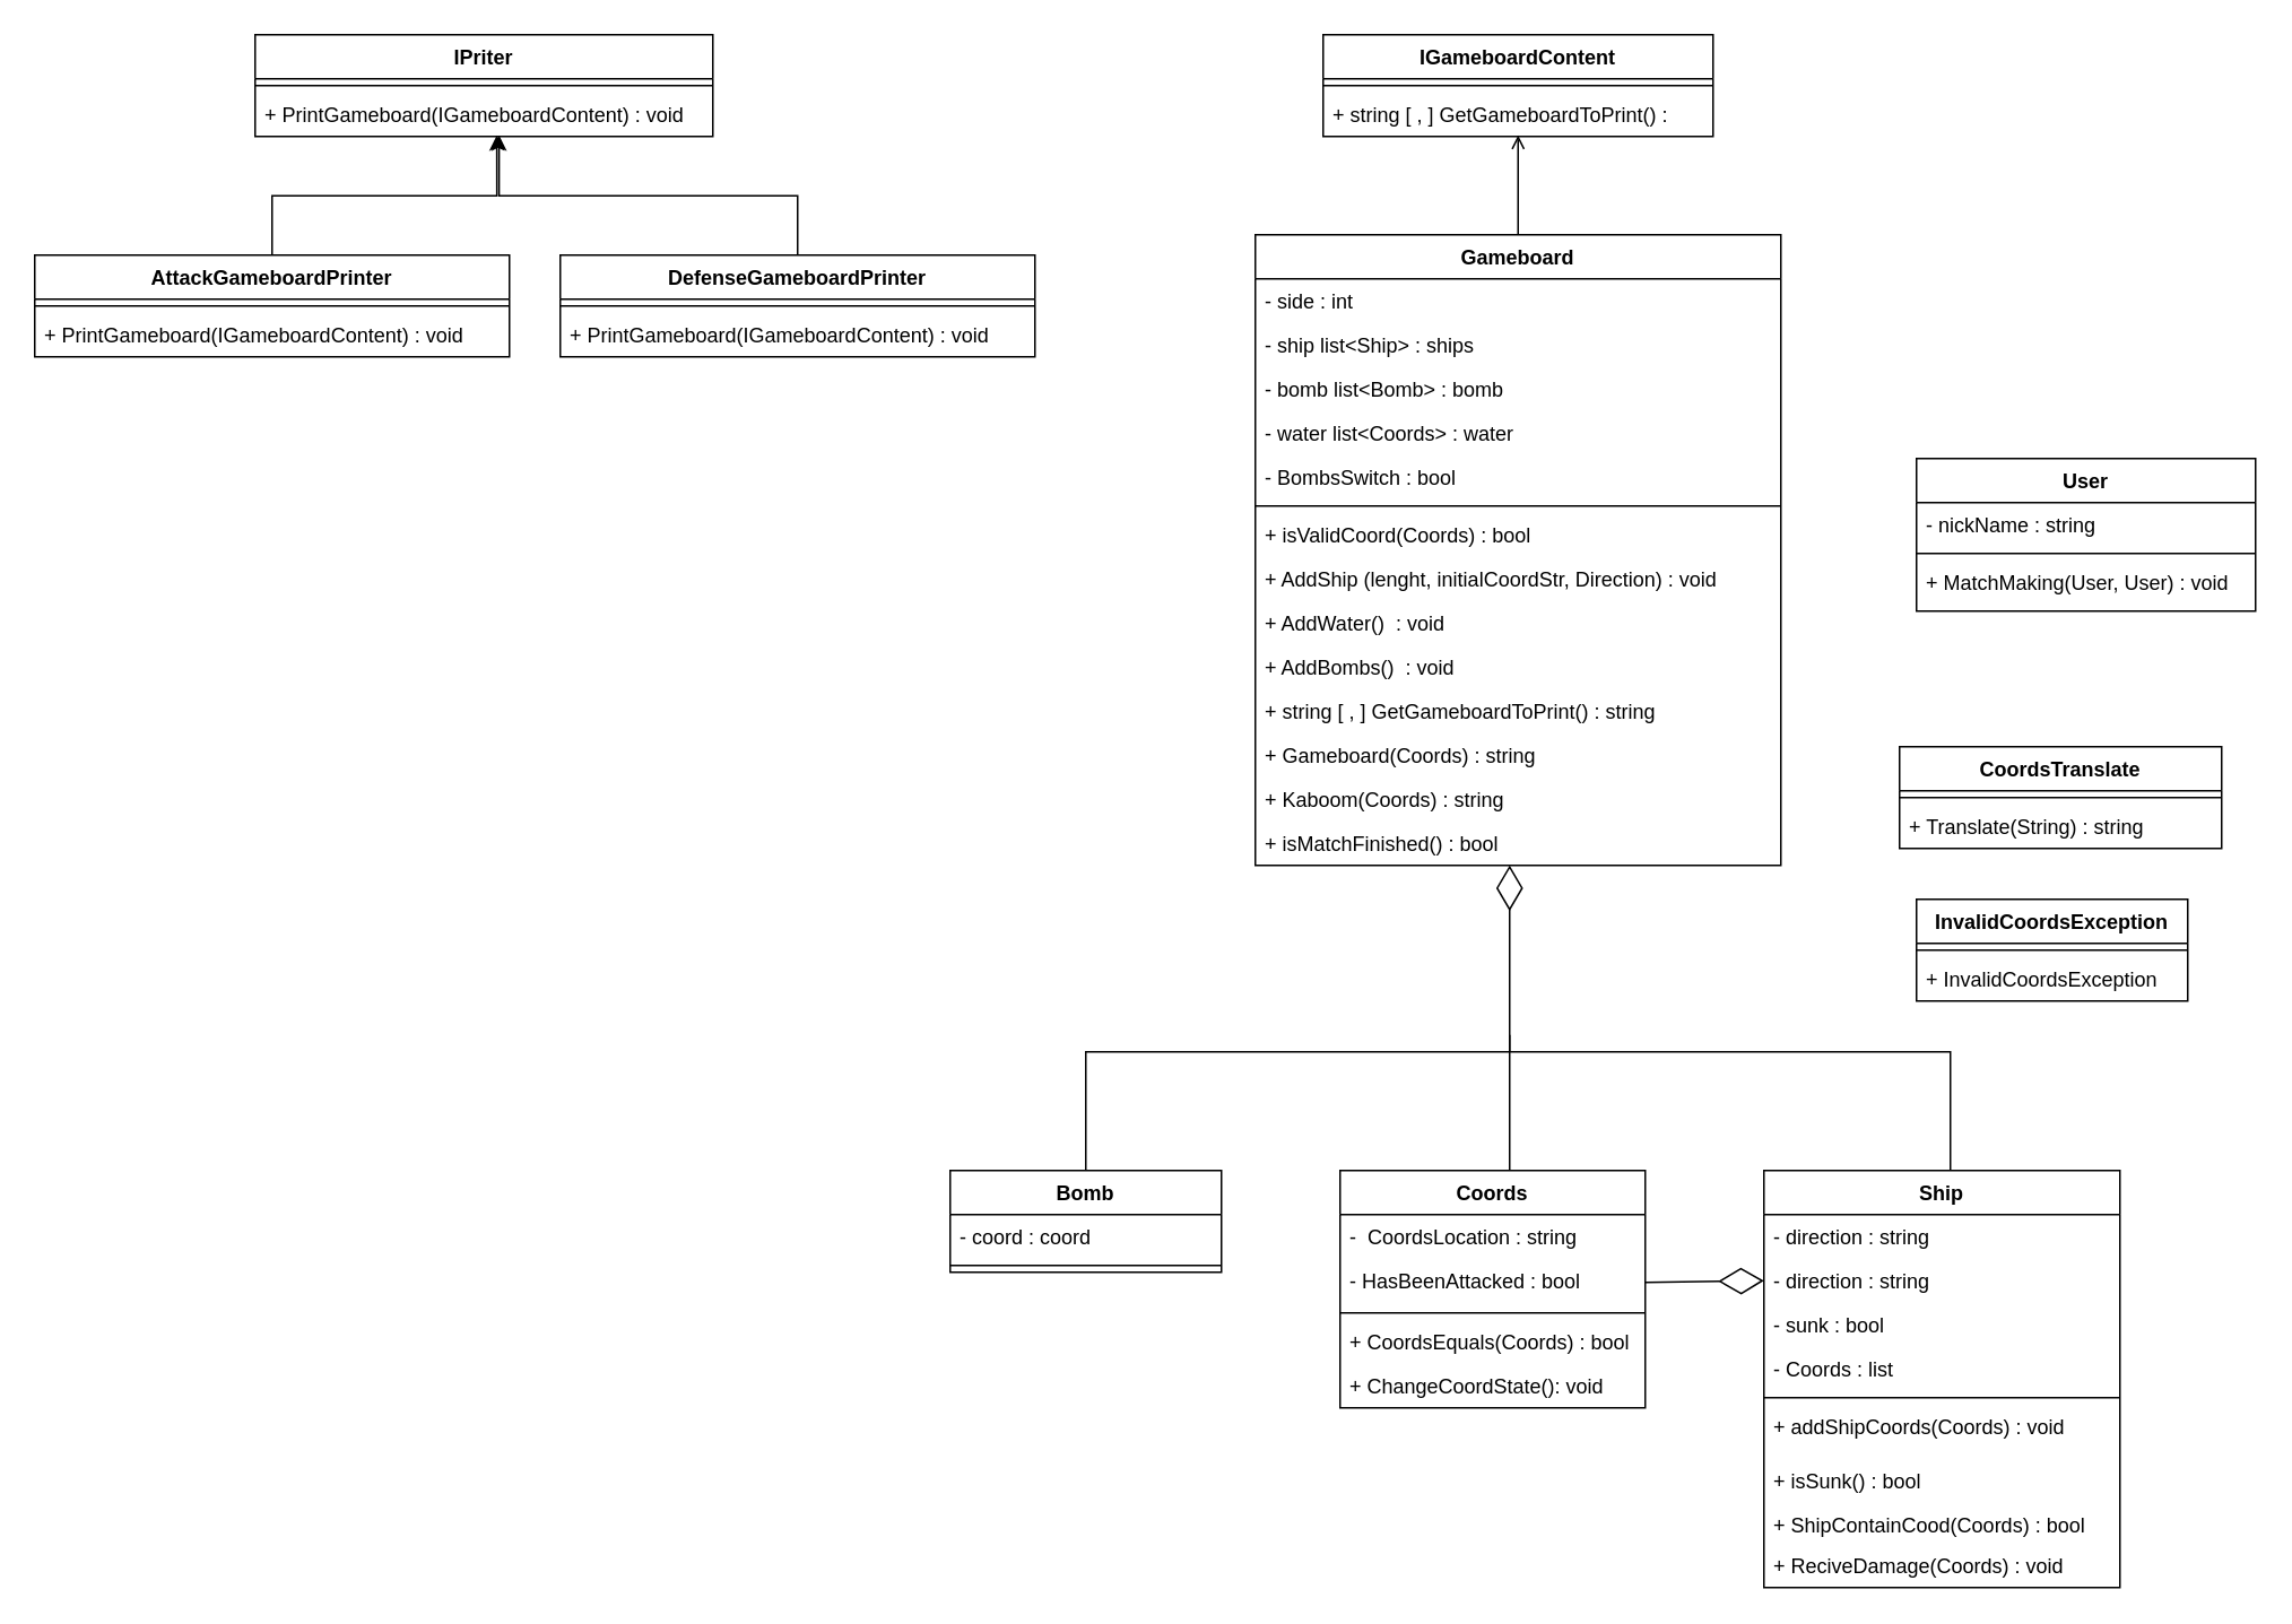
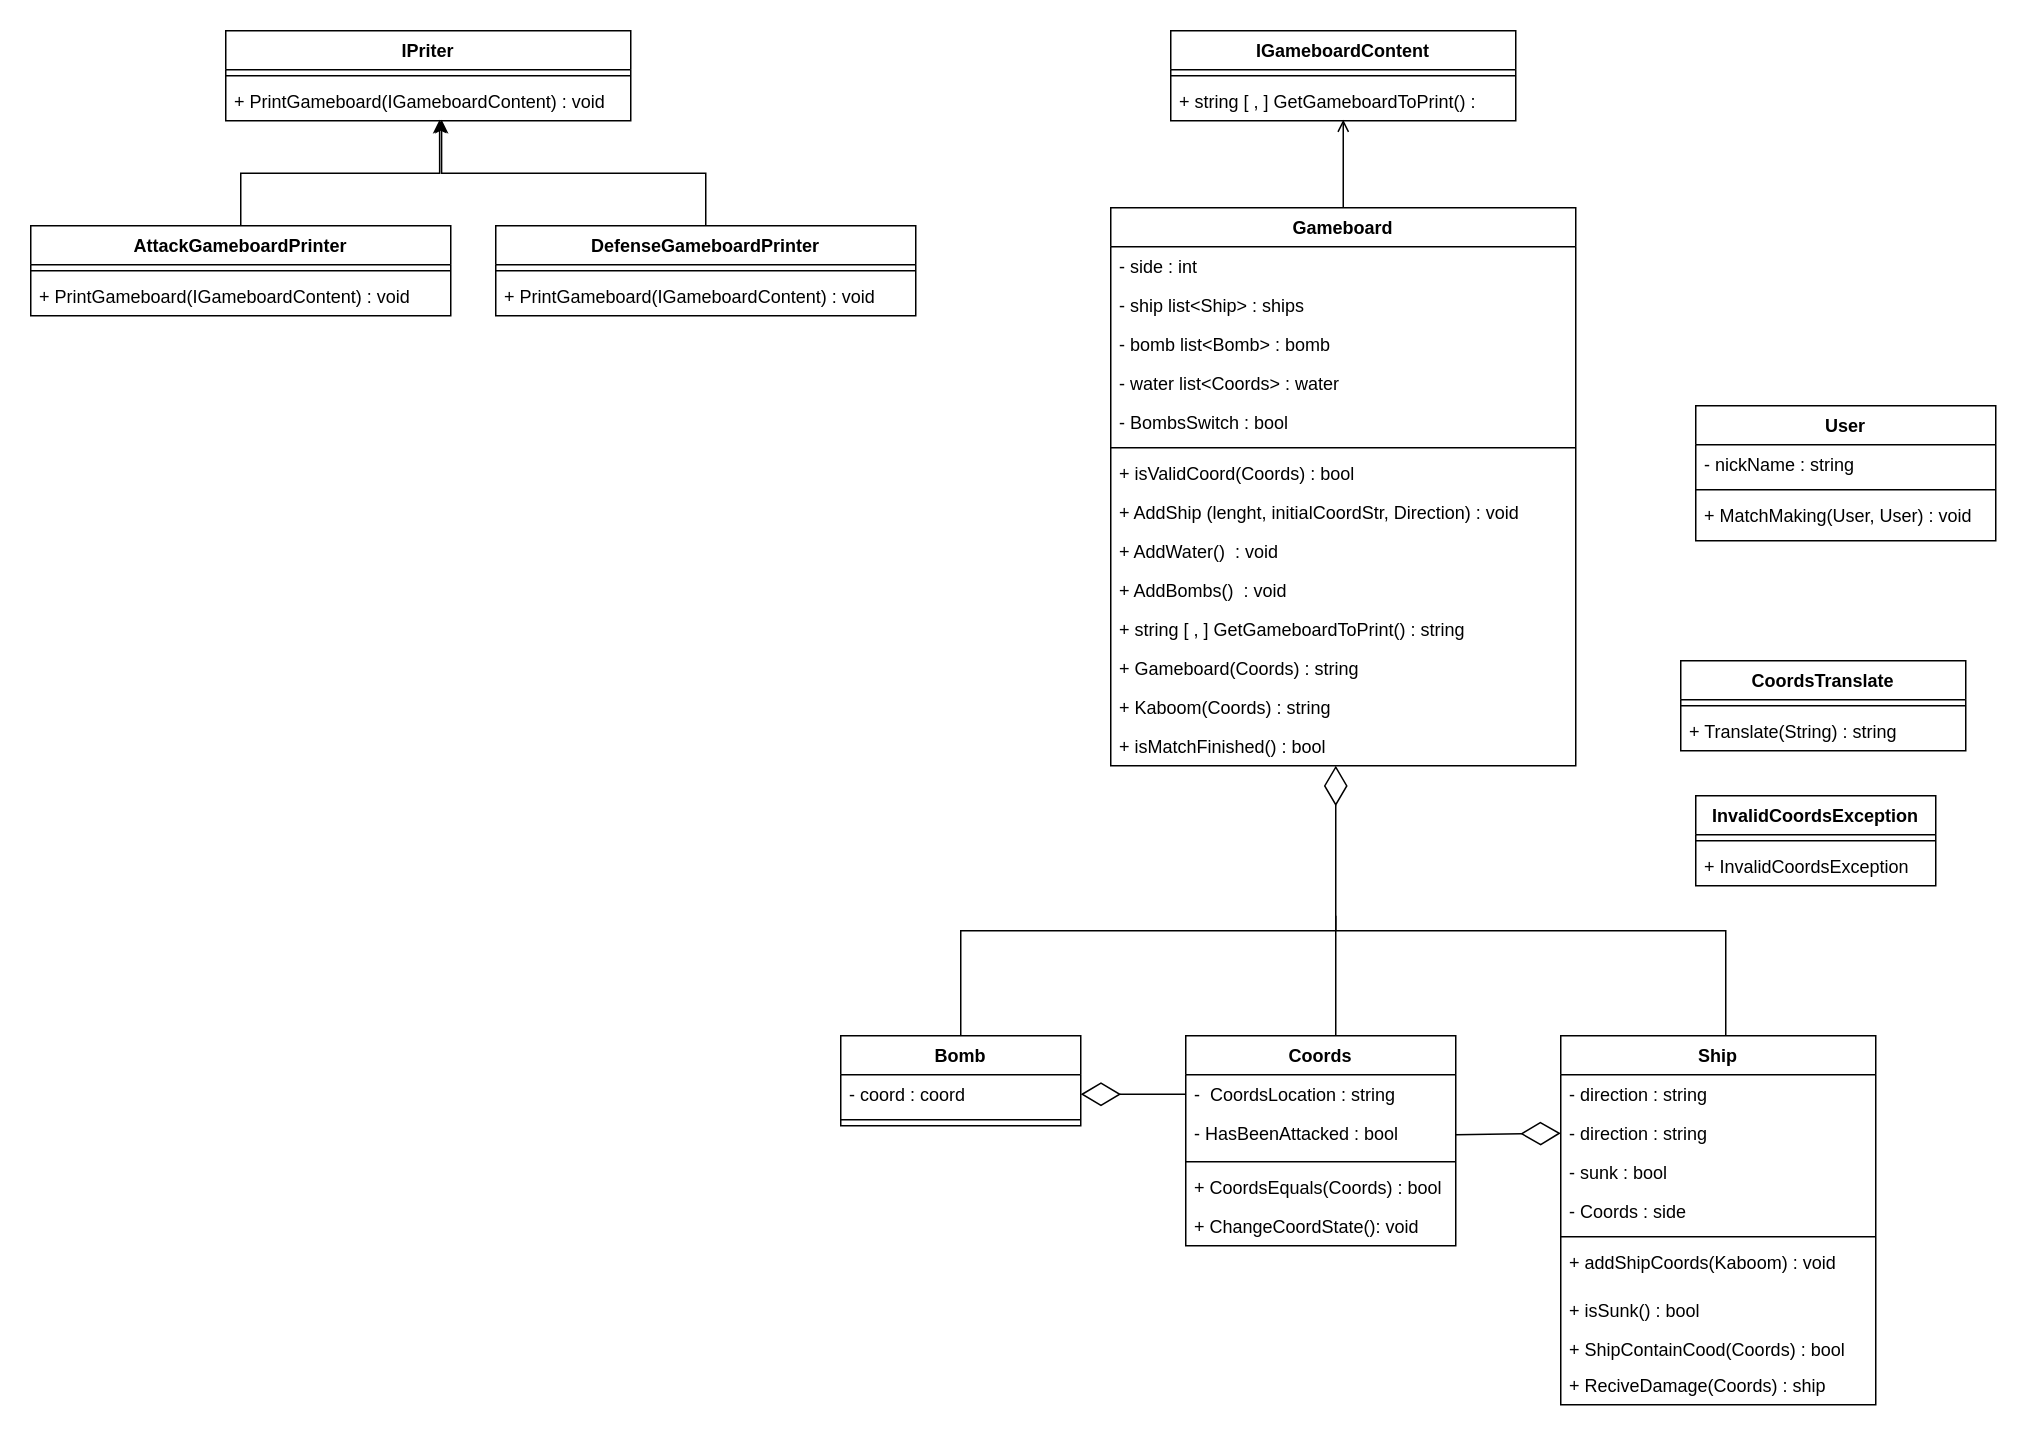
+ <mxCell id="66" value="" style="endArrow=diamondThin;endFill=0;endSize=24;html=1;rounded=0;exitX=0;exitY=0.5;exitDx=0;exitDy=0;entryX=1;entryY=0.5;entryDx=0;entryDy=0;" edge="1" parent="1" source="26" target="6"><mxGeometry width="160" relative="1" as="geometry"><mxPoint x="730" y="760.5" as="sourcePoint" /><mxPoint x="800" y="759.5" as="targetPoint" /><Array as="points" /></mxGeometry></mxCell>
- <mxCell id="15" value="- Coords : list" style="text;strokeColor=none;fillColor=none;align=left;verticalAlign=top;spacingLeft=4;spacingRight=4;overflow=hidden;rotatable=0;points=[[0,0.5],[1,0.5]];portConstraint=eastwest;" vertex="1" parent="11"><mxGeometry y="104" width="210" height="26" as="geometry" /></mxCell>
+ <mxCell id="15" value="- Coords : side" style="text;strokeColor=none;fillColor=none;align=left;verticalAlign=top;spacingLeft=4;spacingRight=4;overflow=hidden;rotatable=0;points=[[0,0.5],[1,0.5]];portConstraint=eastwest;" vertex="1" parent="11"><mxGeometry y="104" width="210" height="26" as="geometry" /></mxCell>
- <mxCell id="17" value="+ addShipCoords(Coords) : void" style="text;strokeColor=none;fillColor=none;align=left;verticalAlign=top;spacingLeft=4;spacingRight=4;overflow=hidden;rotatable=0;points=[[0,0.5],[1,0.5]];portConstraint=eastwest;" vertex="1" parent="11"><mxGeometry y="138" width="210" height="32" as="geometry" /></mxCell>
+ <mxCell id="17" value="+ addShipCoords(Kaboom) : void" style="text;strokeColor=none;fillColor=none;align=left;verticalAlign=top;spacingLeft=4;spacingRight=4;overflow=hidden;rotatable=0;points=[[0,0.5],[1,0.5]];portConstraint=eastwest;" vertex="1" parent="11"><mxGeometry y="138" width="210" height="32" as="geometry" /></mxCell>
- <mxCell id="20" value="+ ReciveDamage(Coords) : void" style="text;strokeColor=none;fillColor=none;align=left;verticalAlign=top;spacingLeft=4;spacingRight=4;overflow=hidden;rotatable=0;points=[[0,0.5],[1,0.5]];portConstraint=eastwest;" vertex="1" parent="11"><mxGeometry y="220" width="210" height="26" as="geometry" /></mxCell>
+ <mxCell id="20" value="+ ReciveDamage(Coords) : ship" style="text;strokeColor=none;fillColor=none;align=left;verticalAlign=top;spacingLeft=4;spacingRight=4;overflow=hidden;rotatable=0;points=[[0,0.5],[1,0.5]];portConstraint=eastwest;" vertex="1" parent="11"><mxGeometry y="220" width="210" height="26" as="geometry" /></mxCell>
